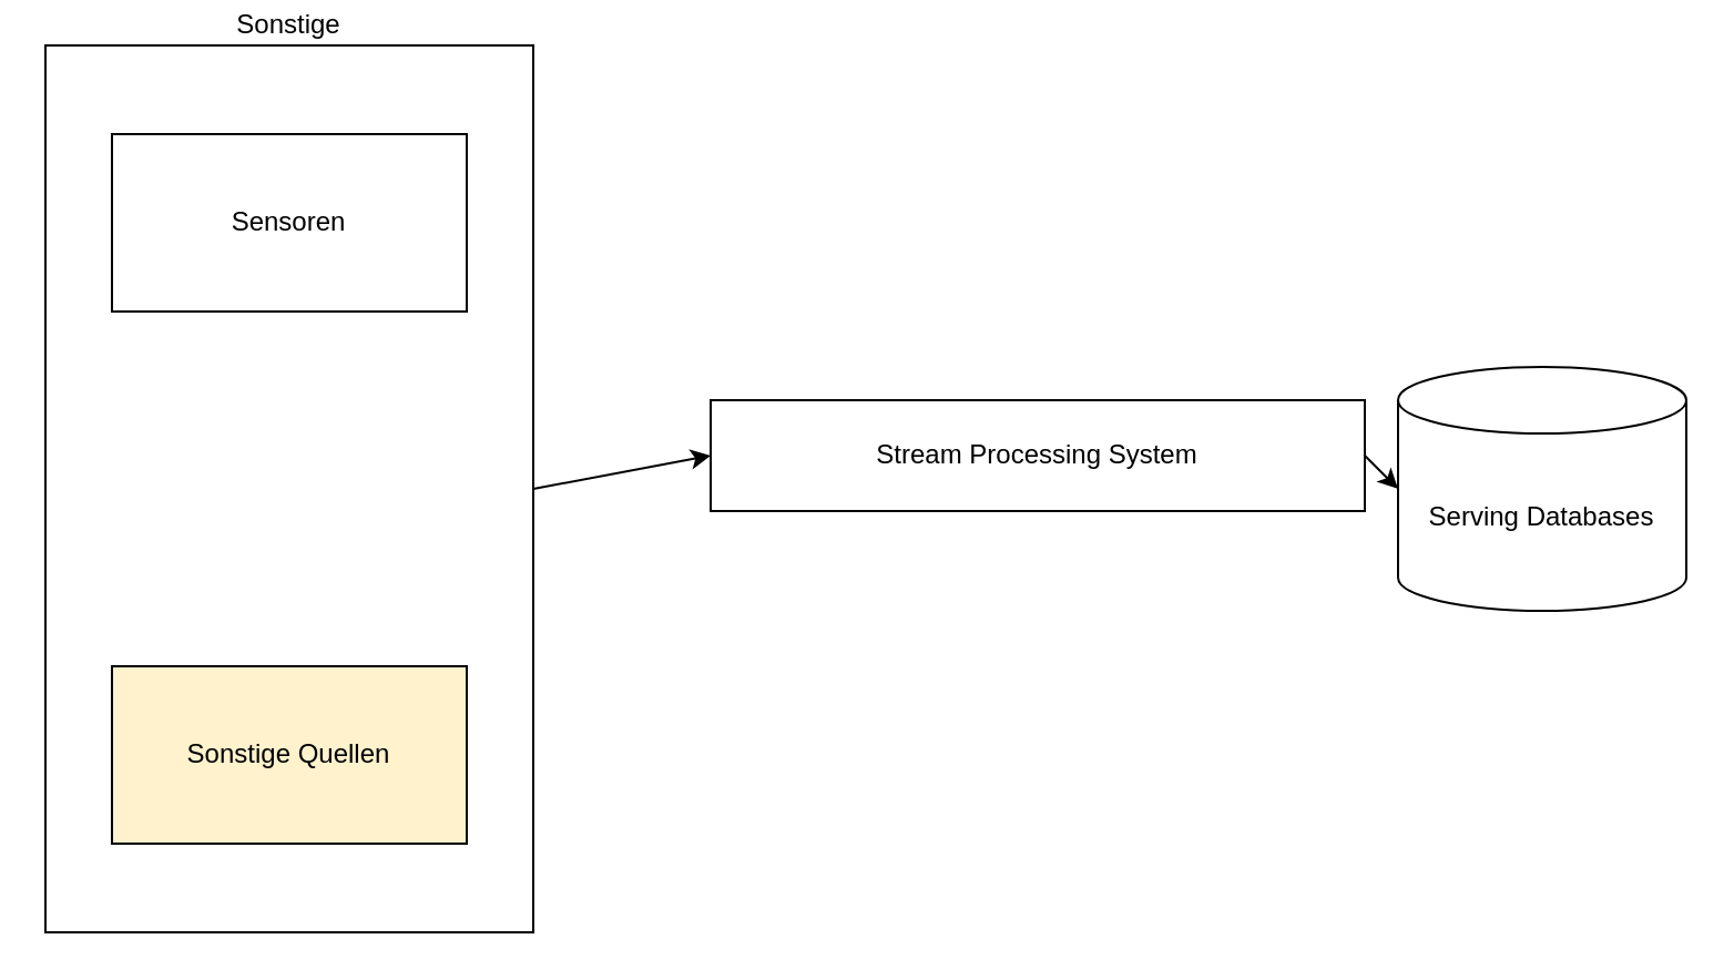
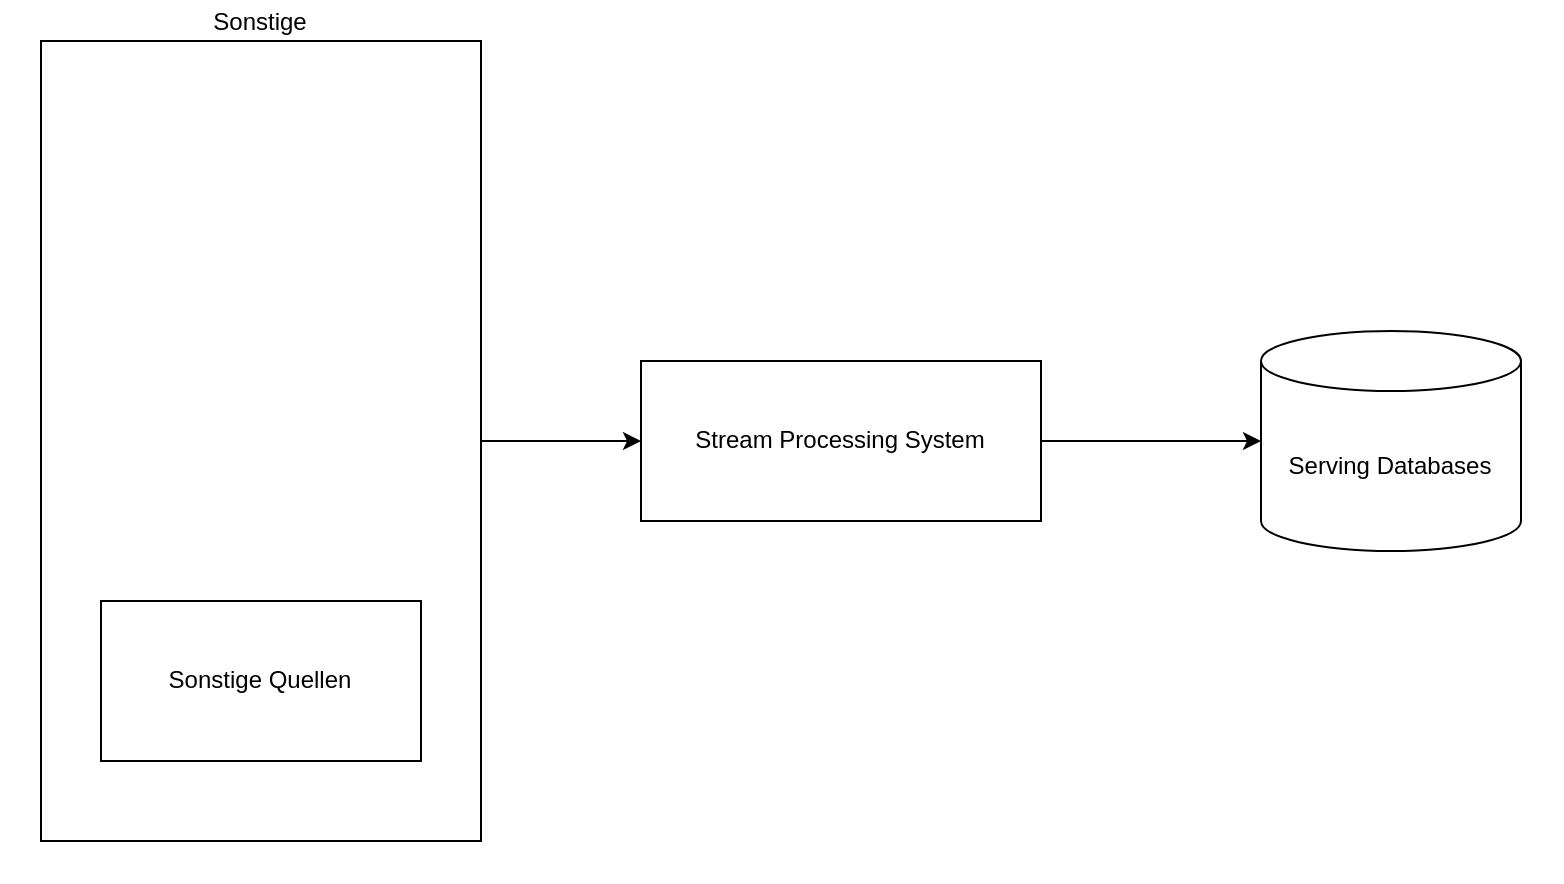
- <mxCell id="3" value="Sensoren" style="rounded=0;whiteSpace=wrap;html=1;" parent="1" vertex="1"><mxGeometry x="50" y="60" width="160" height="80" as="geometry" /></mxCell>
- <mxCell id="5" value="Stream Processing System" style="rounded=0;whiteSpace=wrap;html=1;" parent="1" vertex="1"><mxGeometry x="320" y="180" width="295" height="50" as="geometry" /></mxCell>
+ <mxCell id="5" value="Stream Processing System" style="rounded=0;whiteSpace=wrap;html=1;" parent="1" vertex="1"><mxGeometry x="320" y="180" width="200" height="80" as="geometry" /></mxCell>
- <mxCell id="4" value="Sonstige Quellen" style="rounded=0;whiteSpace=wrap;html=1;fillColor=#fff2cc;" parent="1" vertex="1"><mxGeometry x="50" y="300" width="160" height="80" as="geometry" /></mxCell>
+ <mxCell id="4" value="Sonstige Quellen" style="rounded=0;whiteSpace=wrap;html=1;" parent="1" vertex="1"><mxGeometry x="50" y="300" width="160" height="80" as="geometry" /></mxCell>
